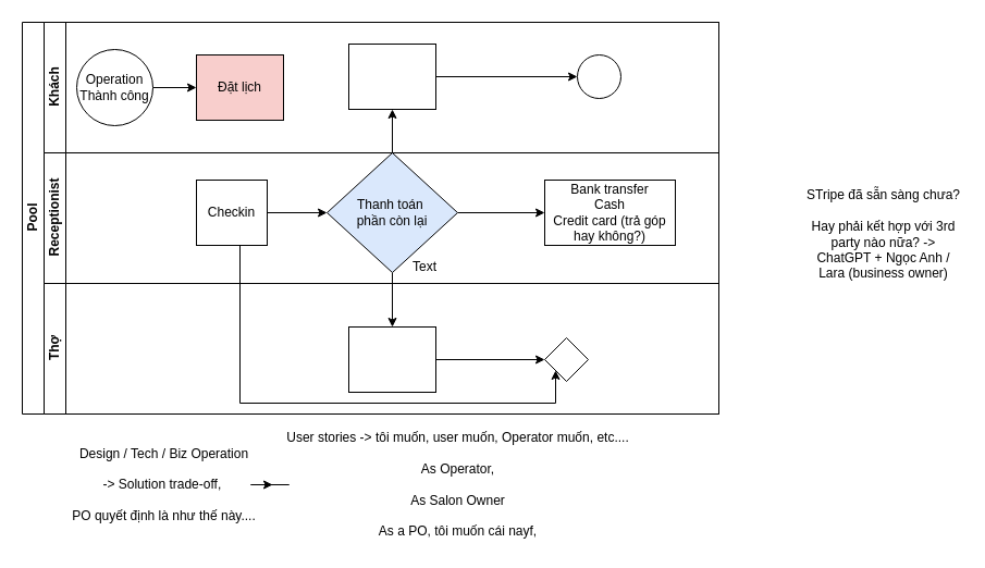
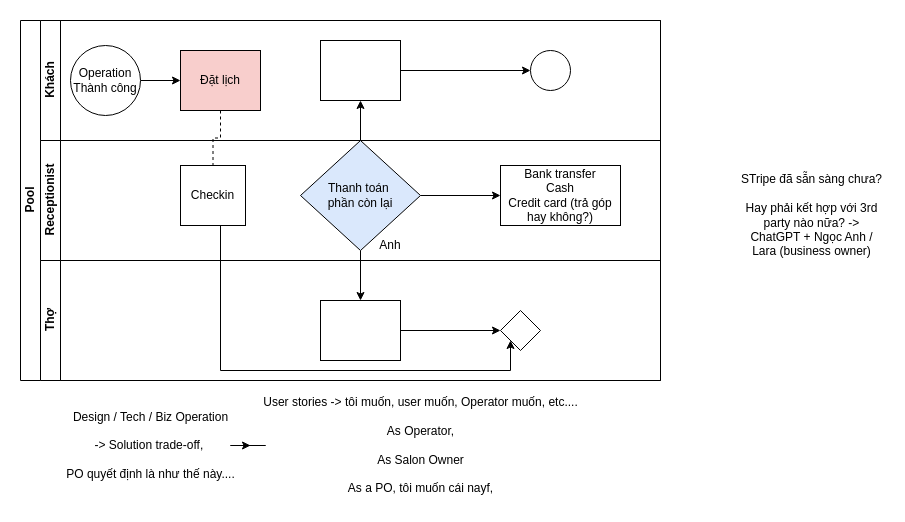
+ <mxCell id="3" value="" style="edgeStyle=orthogonalEdgeStyle;rounded=0;orthogonalLoop=1;jettySize=auto;html=1;dashed=1;endArrow=none;endFill=0;" parent="2" source="10" target="16" edge="1"><mxGeometry relative="1" as="geometry" /></mxCell>
- <mxCell id="15" value="" style="edgeStyle=orthogonalEdgeStyle;rounded=0;orthogonalLoop=1;jettySize=auto;html=1;endArrow=classic;endFill=1;" parent="14" source="16" target="18" edge="1"><mxGeometry relative="1" as="geometry" /></mxCell>
- <mxCell id="24" value="Text" style="text;html=1;align=center;verticalAlign=middle;whiteSpace=wrap;rounded=0;" vertex="1" parent="1"><mxGeometry x="360" y="230" width="60" height="30" as="geometry" /></mxCell>
+ <mxCell id="24" value="Anh" style="text;html=1;align=center;verticalAlign=middle;whiteSpace=wrap;rounded=0;" vertex="1" parent="1"><mxGeometry x="360" y="230" width="60" height="30" as="geometry" /></mxCell>
